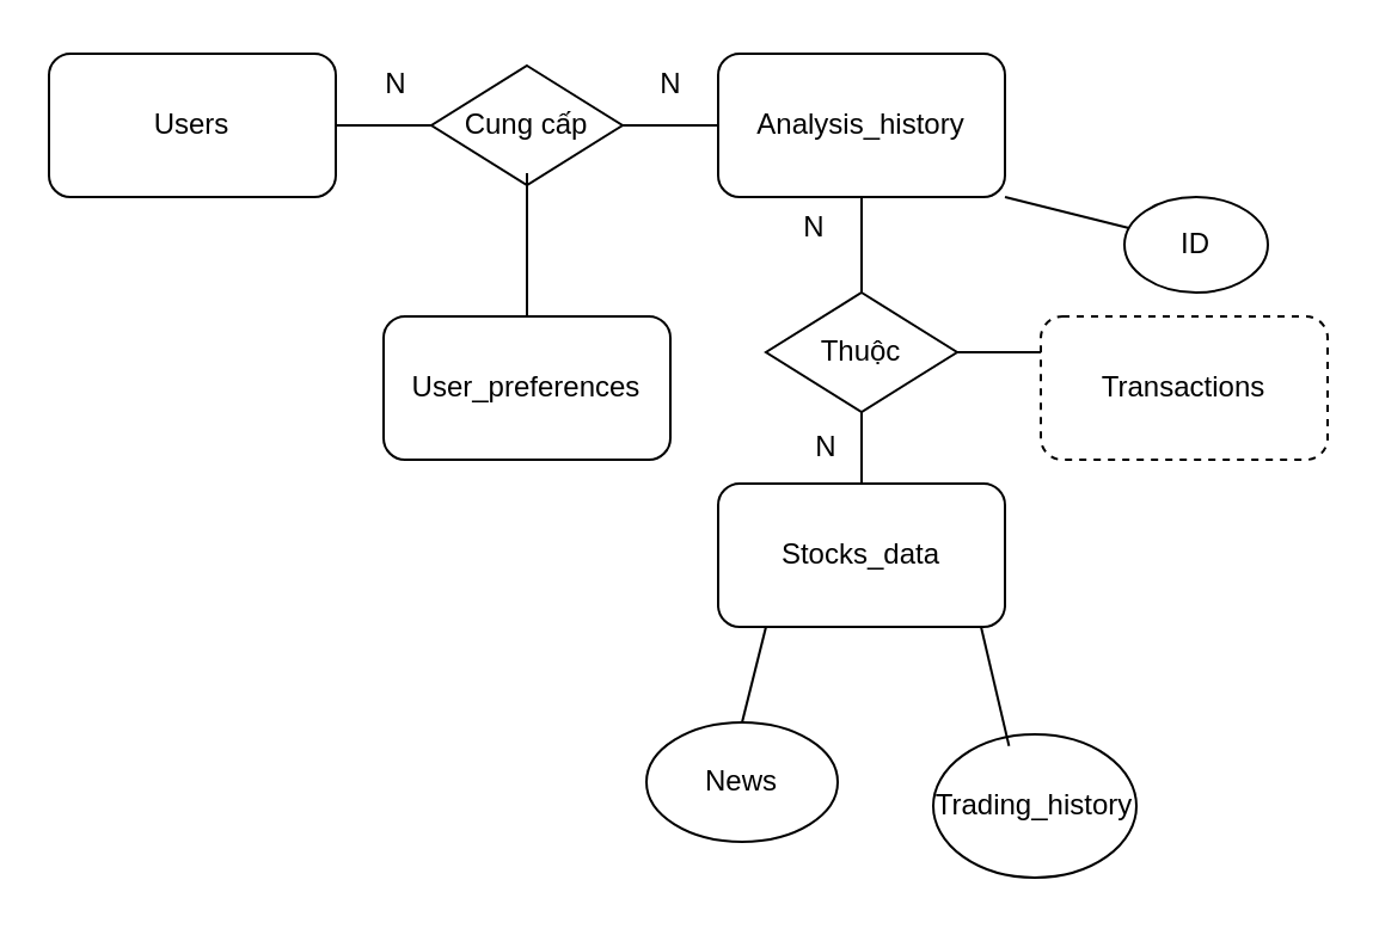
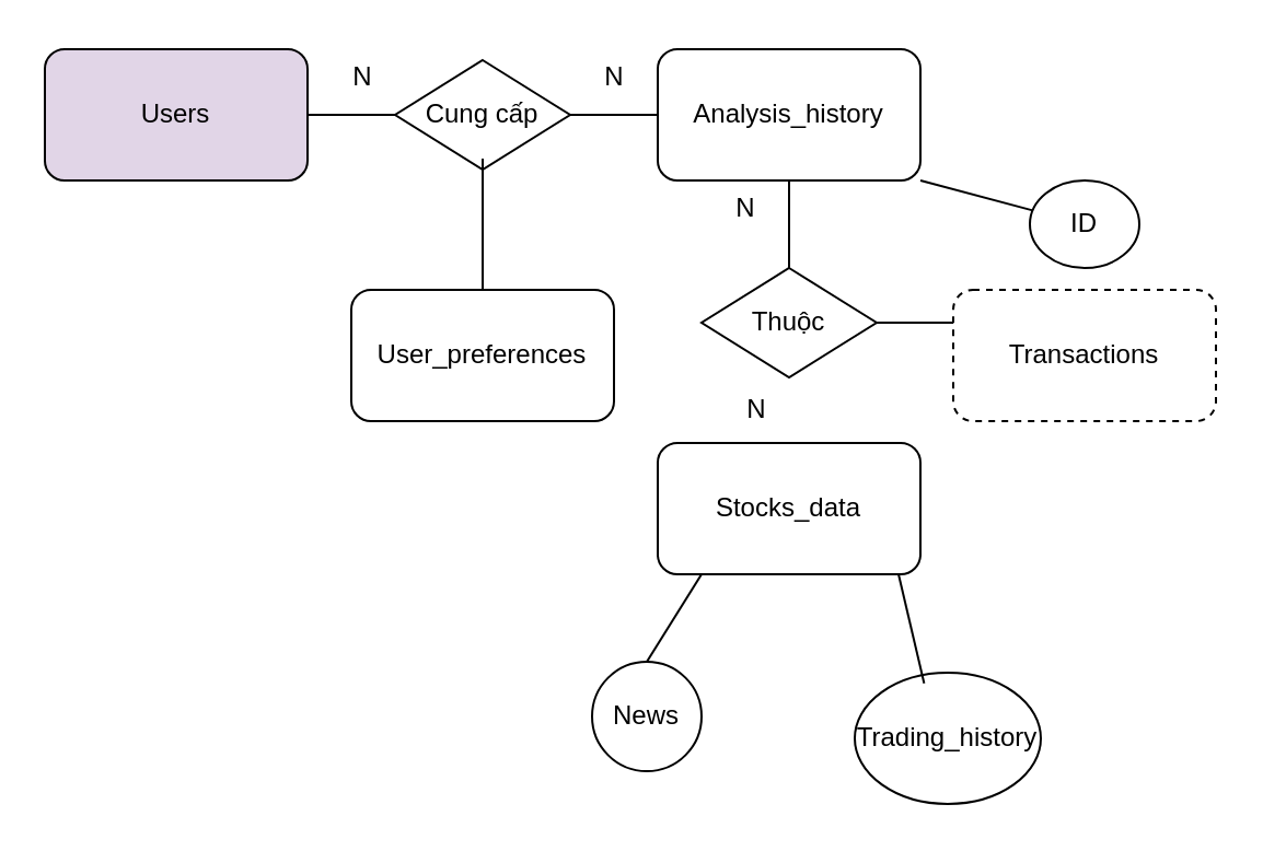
- <mxCell id="2" value="Users" style="rounded=1;whiteSpace=wrap;html=1;" vertex="1" parent="1"><mxGeometry x="20" y="22" width="120" height="60" as="geometry" /></mxCell>
+ <mxCell id="2" value="Users" style="rounded=1;whiteSpace=wrap;html=1;fillColor=#e1d5e7;" vertex="1" parent="1"><mxGeometry x="20" y="22" width="120" height="60" as="geometry" /></mxCell>
- <mxCell id="7" value="ID" style="ellipse;whiteSpace=wrap;html=1;" vertex="1" parent="1"><mxGeometry x="470" y="82" width="60" height="40" as="geometry" /></mxCell>
+ <mxCell id="7" value="ID" style="ellipse;whiteSpace=wrap;html=1;" vertex="1" parent="1"><mxGeometry x="470" y="82" width="50" height="40" as="geometry" /></mxCell>
- <mxCell id="15" value="" style="endArrow=none;html=1;rounded=0;exitX=0.5;exitY=0;exitDx=0;exitDy=0;entryX=0.5;entryY=1;entryDx=0;entryDy=0;" edge="1" parent="1" source="4" target="14"><mxGeometry width="50" height="50" relative="1" as="geometry"><mxPoint x="310" y="212" as="sourcePoint" /><mxPoint x="360" y="162" as="targetPoint" /></mxGeometry></mxCell>
- <mxCell id="17" value="News" style="ellipse;whiteSpace=wrap;html=1;" vertex="1" parent="1"><mxGeometry x="270" y="302" width="80" height="50" as="geometry" /></mxCell>
+ <mxCell id="17" value="News" style="ellipse;whiteSpace=wrap;html=1;" vertex="1" parent="1"><mxGeometry x="270" y="302" width="50" height="50" as="geometry" /></mxCell>
